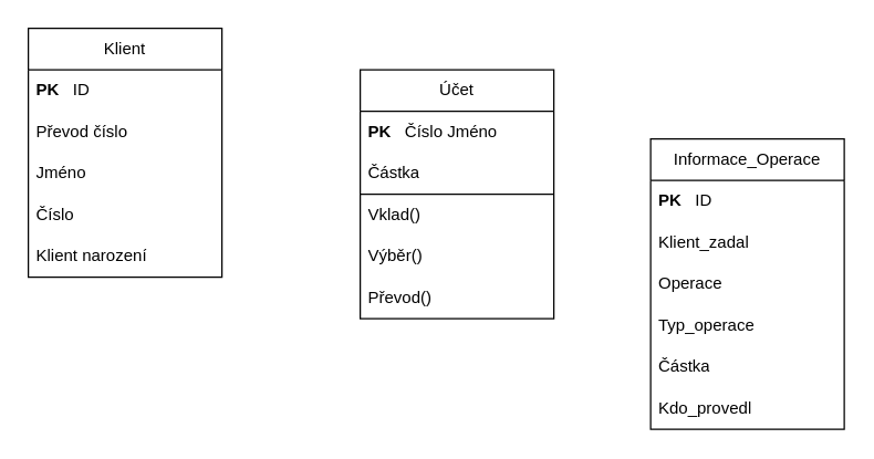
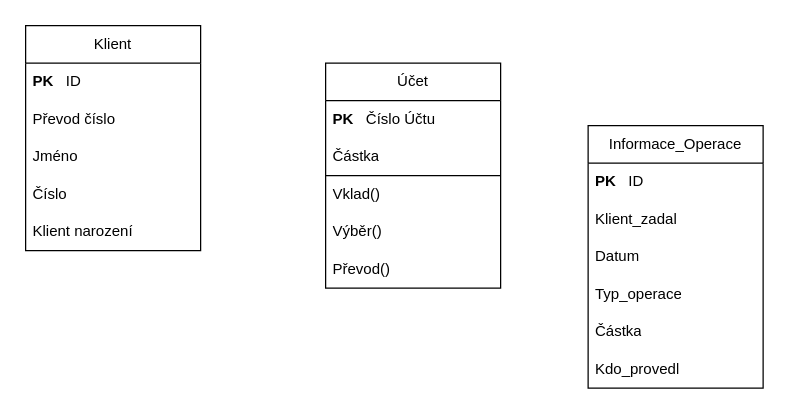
- <mxCell id="9" value="&lt;b&gt;PK&lt;/b&gt;&lt;span style=&quot;white-space: pre;&quot;&gt;&#09;&lt;/span&gt;Číslo Jméno" style="text;strokeColor=none;fillColor=none;align=left;verticalAlign=middle;spacingLeft=4;spacingRight=4;overflow=hidden;points=[[0,0.5],[1,0.5]];portConstraint=eastwest;rotatable=0;whiteSpace=wrap;html=1;" parent="8" vertex="1"><mxGeometry y="30" width="140" height="30" as="geometry" /></mxCell>
+ <mxCell id="9" value="&lt;b&gt;PK&lt;/b&gt;&lt;span style=&quot;white-space: pre;&quot;&gt;&#09;&lt;/span&gt;Číslo Účtu" style="text;strokeColor=none;fillColor=none;align=left;verticalAlign=middle;spacingLeft=4;spacingRight=4;overflow=hidden;points=[[0,0.5],[1,0.5]];portConstraint=eastwest;rotatable=0;whiteSpace=wrap;html=1;" parent="8" vertex="1"><mxGeometry y="30" width="140" height="30" as="geometry" /></mxCell>
- <mxCell id="18" value="&lt;div&gt;Operace&lt;/div&gt;" style="text;strokeColor=none;fillColor=none;align=left;verticalAlign=middle;spacingLeft=4;spacingRight=4;overflow=hidden;points=[[0,0.5],[1,0.5]];portConstraint=eastwest;rotatable=0;whiteSpace=wrap;html=1;" parent="15" vertex="1"><mxGeometry y="90" width="140" height="30" as="geometry" /></mxCell>
+ <mxCell id="18" value="&lt;div&gt;Datum&lt;/div&gt;" style="text;strokeColor=none;fillColor=none;align=left;verticalAlign=middle;spacingLeft=4;spacingRight=4;overflow=hidden;points=[[0,0.5],[1,0.5]];portConstraint=eastwest;rotatable=0;whiteSpace=wrap;html=1;" parent="15" vertex="1"><mxGeometry y="90" width="140" height="30" as="geometry" /></mxCell>
